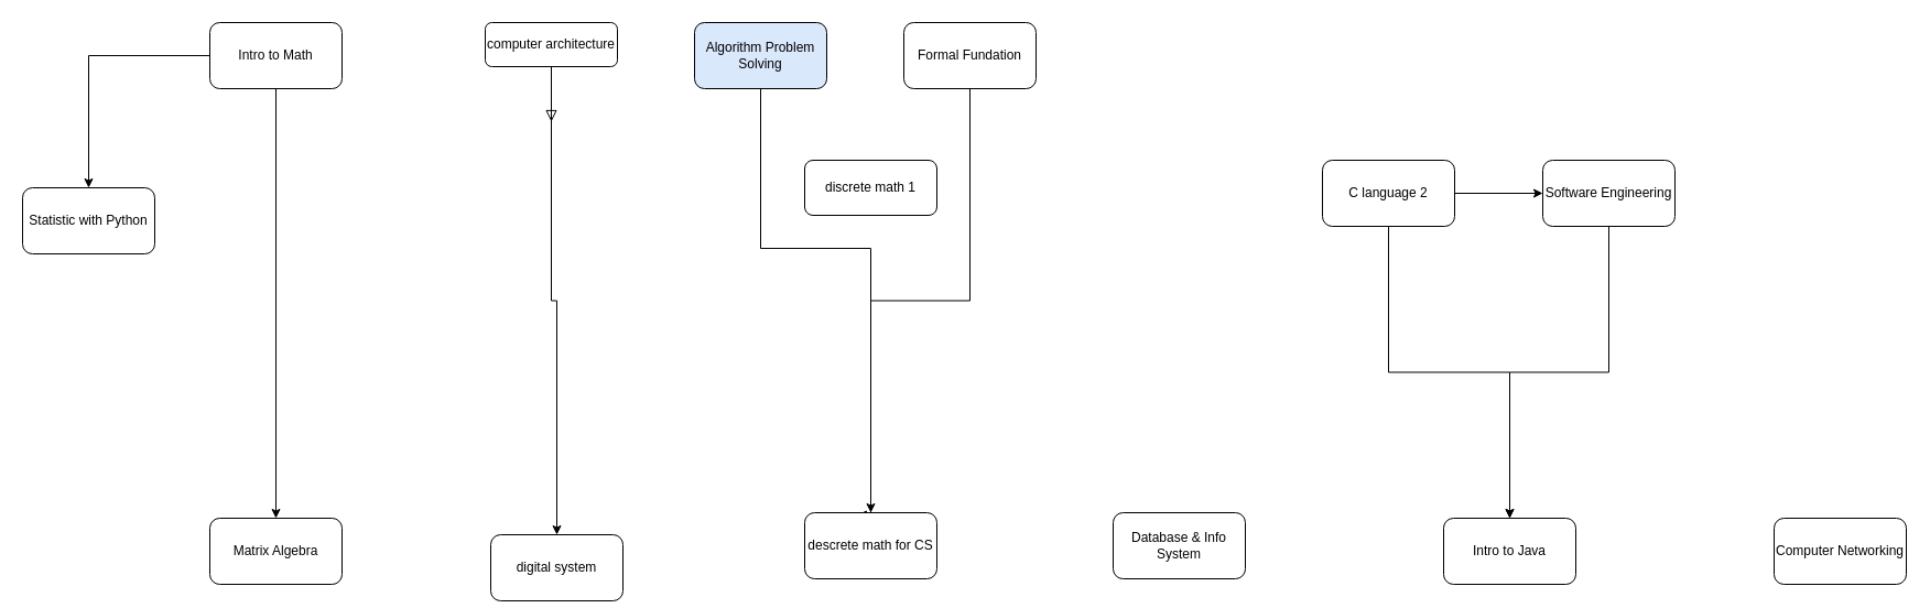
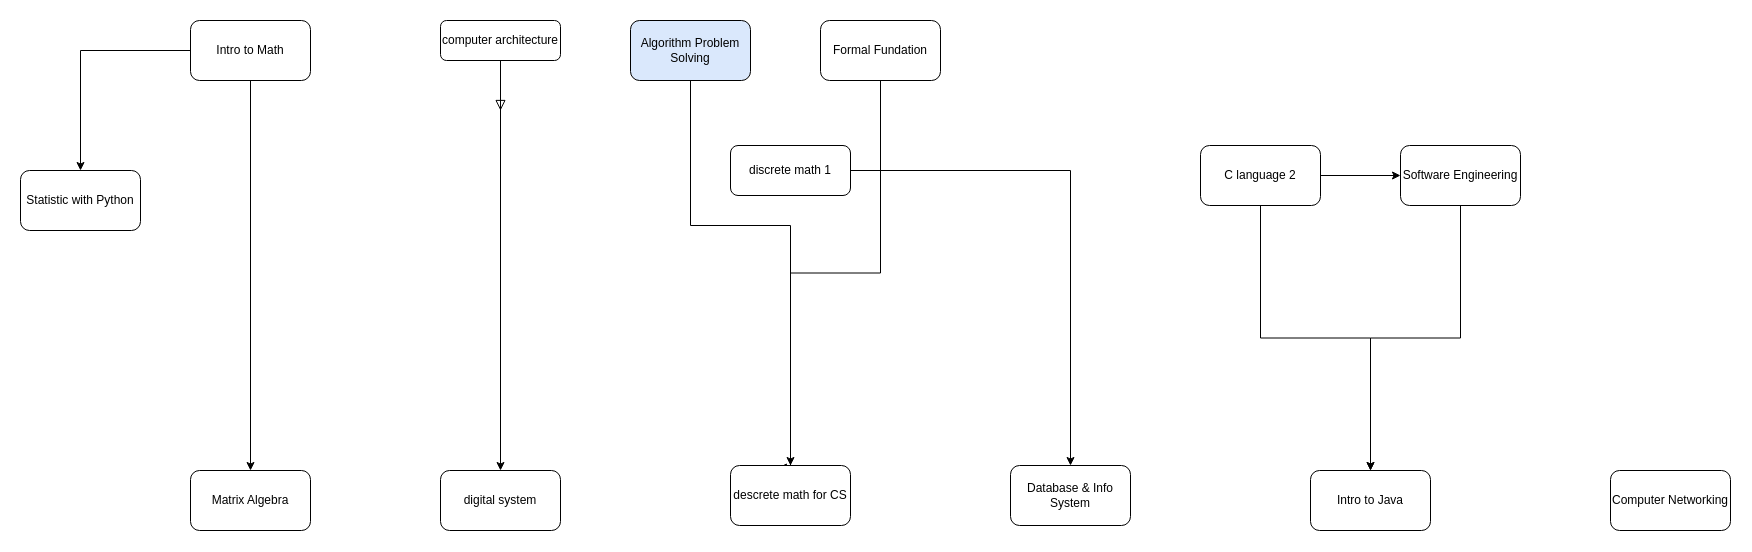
+ <mxCell id="11" style="edgeStyle=orthogonalEdgeStyle;rounded=0;orthogonalLoop=1;jettySize=auto;html=1;exitX=1;exitY=0.5;exitDx=0;exitDy=0;entryX=0.5;entryY=0;entryDx=0;entryDy=0;" edge="1" parent="1" source="12" target="25"><mxGeometry relative="1" as="geometry" /></mxCell>
- <mxCell id="5" value="digital system" style="whiteSpace=wrap;html=1;rounded=1;glass=0;strokeWidth=1;shadow=0;" vertex="1" parent="1"><mxGeometry x="445" y="485" width="120" height="60" as="geometry" /></mxCell>
+ <mxCell id="5" value="digital system" style="whiteSpace=wrap;html=1;rounded=1;glass=0;strokeWidth=1;shadow=0;" vertex="1" parent="1"><mxGeometry x="440" y="470" width="120" height="60" as="geometry" /></mxCell>
